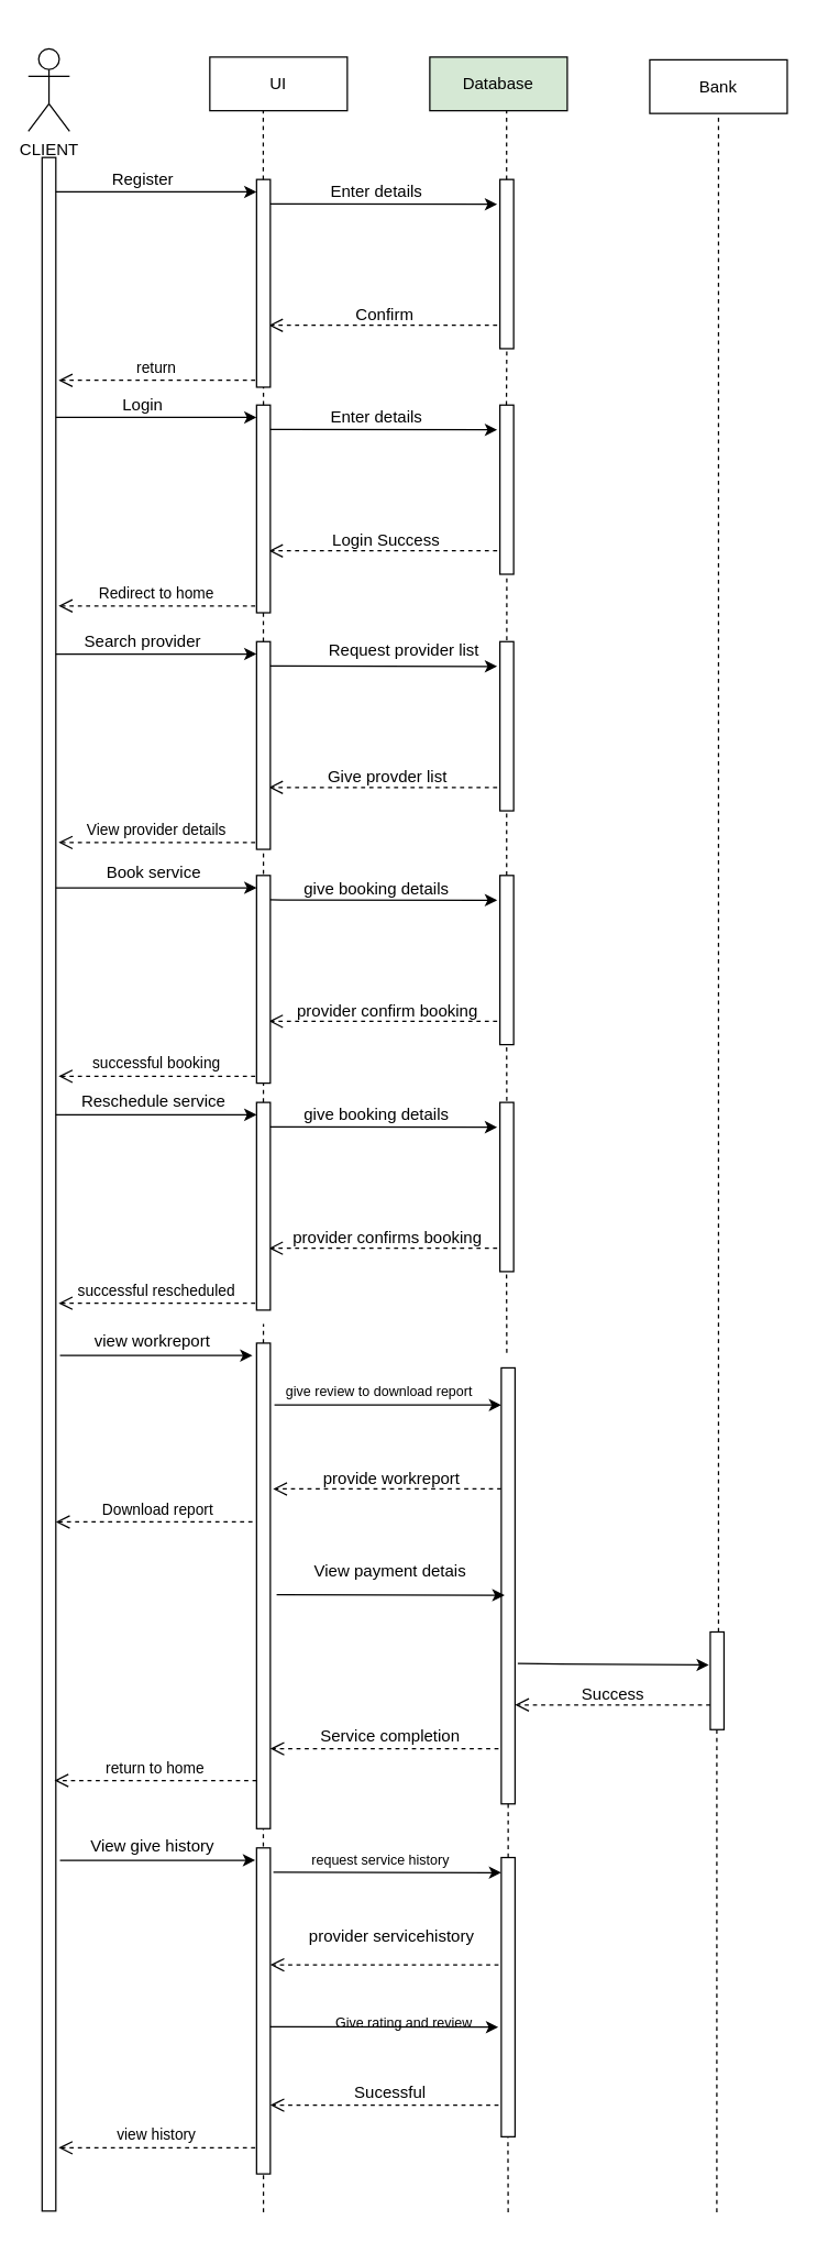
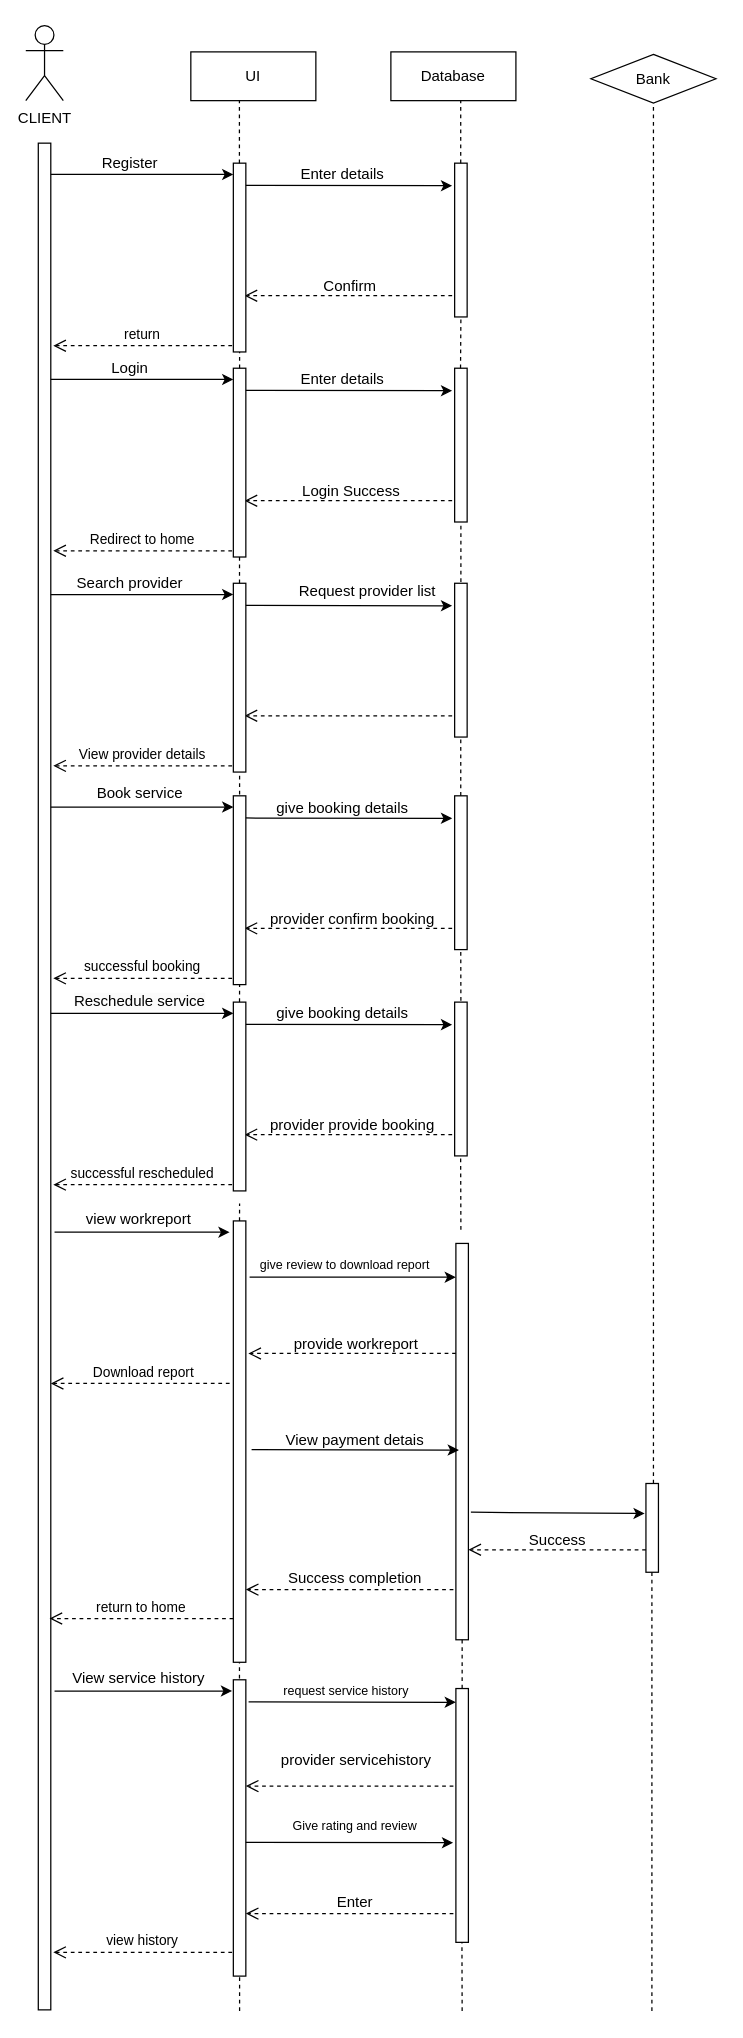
- <mxCell id="13" value="Database" style="rounded=0;whiteSpace=wrap;html=1;fillColor=#d5e8d4;" parent="1" vertex="1"><mxGeometry x="312" y="41" width="100" height="39" as="geometry" /></mxCell>
+ <mxCell id="13" value="Database" style="rounded=0;whiteSpace=wrap;html=1;" parent="1" vertex="1"><mxGeometry x="312" y="41" width="100" height="39" as="geometry" /></mxCell>
- <mxCell id="15" value="Bank" style="rounded=0;whiteSpace=wrap;html=1;" parent="1" vertex="1"><mxGeometry x="472" y="43" width="100" height="39" as="geometry" /></mxCell>
+ <mxCell id="15" value="Bank" style="rhombus;whiteSpace=wrap;html=1;" parent="1" vertex="1"><mxGeometry x="472" y="43" width="100" height="39" as="geometry" /></mxCell>
- <mxCell id="3" value="CLIENT" style="shape=umlActor;verticalLabelPosition=bottom;verticalAlign=top;html=1;outlineConnect=0;" parent="1" vertex="1"><mxGeometry x="20" y="35" width="30" height="60" as="geometry" /></mxCell>
+ <mxCell id="3" value="CLIENT" style="shape=umlActor;verticalLabelPosition=bottom;verticalAlign=top;html=1;outlineConnect=0;" parent="1" vertex="1"><mxGeometry x="20" y="20" width="30" height="60" as="geometry" /></mxCell>
- <mxCell id="31" value="Give provder list" style="text;html=1;align=center;verticalAlign=middle;resizable=0;points=[];autosize=1;strokeColor=none;fillColor=none;" parent="1" vertex="1"><mxGeometry x="228" y="552" width="105" height="26" as="geometry" /></mxCell>
- <mxCell id="85" value="provider confirms booking" style="text;html=1;align=center;verticalAlign=middle;resizable=0;points=[];autosize=1;strokeColor=none;fillColor=none;" parent="1" vertex="1"><mxGeometry x="201" y="887" width="160" height="26" as="geometry" /></mxCell>
+ <mxCell id="85" value="provider provide booking" style="text;html=1;align=center;verticalAlign=middle;resizable=0;points=[];autosize=1;strokeColor=none;fillColor=none;" parent="1" vertex="1"><mxGeometry x="201" y="887" width="160" height="26" as="geometry" /></mxCell>
- <mxCell id="67" value="View payment detais" style="text;html=1;align=center;verticalAlign=middle;resizable=0;points=[];autosize=1;strokeColor=none;fillColor=none;" parent="43" vertex="1"><mxGeometry x="175.5" y="167" width="129" height="26" as="geometry" /></mxCell>
+ <mxCell id="67" value="View payment detais" style="text;html=1;align=center;verticalAlign=middle;resizable=0;points=[];autosize=1;strokeColor=none;fillColor=none;" parent="43" vertex="1"><mxGeometry x="175.5" y="177" width="129" height="26" as="geometry" /></mxCell>
- <mxCell id="73" value="Service completion" style="text;html=1;align=center;verticalAlign=middle;resizable=0;points=[];autosize=1;strokeColor=none;fillColor=none;" parent="43" vertex="1"><mxGeometry x="180" y="287" width="119" height="26" as="geometry" /></mxCell>
+ <mxCell id="73" value="Success completion" style="text;html=1;align=center;verticalAlign=middle;resizable=0;points=[];autosize=1;strokeColor=none;fillColor=none;" parent="43" vertex="1"><mxGeometry x="180" y="287" width="119" height="26" as="geometry" /></mxCell>
- <mxCell id="61" value="View give history" style="text;html=1;align=center;verticalAlign=middle;resizable=0;points=[];autosize=1;strokeColor=none;fillColor=none;" parent="43" vertex="1"><mxGeometry x="5" y="367" width="124" height="26" as="geometry" /></mxCell>
+ <mxCell id="61" value="View service history" style="text;html=1;align=center;verticalAlign=middle;resizable=0;points=[];autosize=1;strokeColor=none;fillColor=none;" parent="43" vertex="1"><mxGeometry x="5" y="367" width="124" height="26" as="geometry" /></mxCell>
- <mxCell id="63" value="&lt;font style=&quot;font-size: 10px;&quot;&gt;Give rating and review&lt;/font&gt;" style="text;html=1;align=center;verticalAlign=middle;resizable=0;points=[];autosize=1;strokeColor=none;fillColor=none;" parent="43" vertex="1"><mxGeometry x="191" y="495" width="118" height="26" as="geometry" /></mxCell>
+ <mxCell id="63" value="&lt;font style=&quot;font-size: 10px;&quot;&gt;Give rating and review&lt;/font&gt;" style="text;html=1;align=center;verticalAlign=middle;resizable=0;points=[];autosize=1;strokeColor=none;fillColor=none;" parent="43" vertex="1"><mxGeometry x="181" y="485" width="118" height="26" as="geometry" /></mxCell>
- <mxCell id="65" value="Sucessful" style="text;html=1;align=center;verticalAlign=middle;resizable=0;points=[];autosize=1;strokeColor=none;fillColor=none;" parent="43" vertex="1"><mxGeometry x="205" y="546" width="70" height="26" as="geometry" /></mxCell>
+ <mxCell id="65" value="Enter" style="text;html=1;align=center;verticalAlign=middle;resizable=0;points=[];autosize=1;strokeColor=none;fillColor=none;" parent="43" vertex="1"><mxGeometry x="205" y="546" width="70" height="26" as="geometry" /></mxCell>
